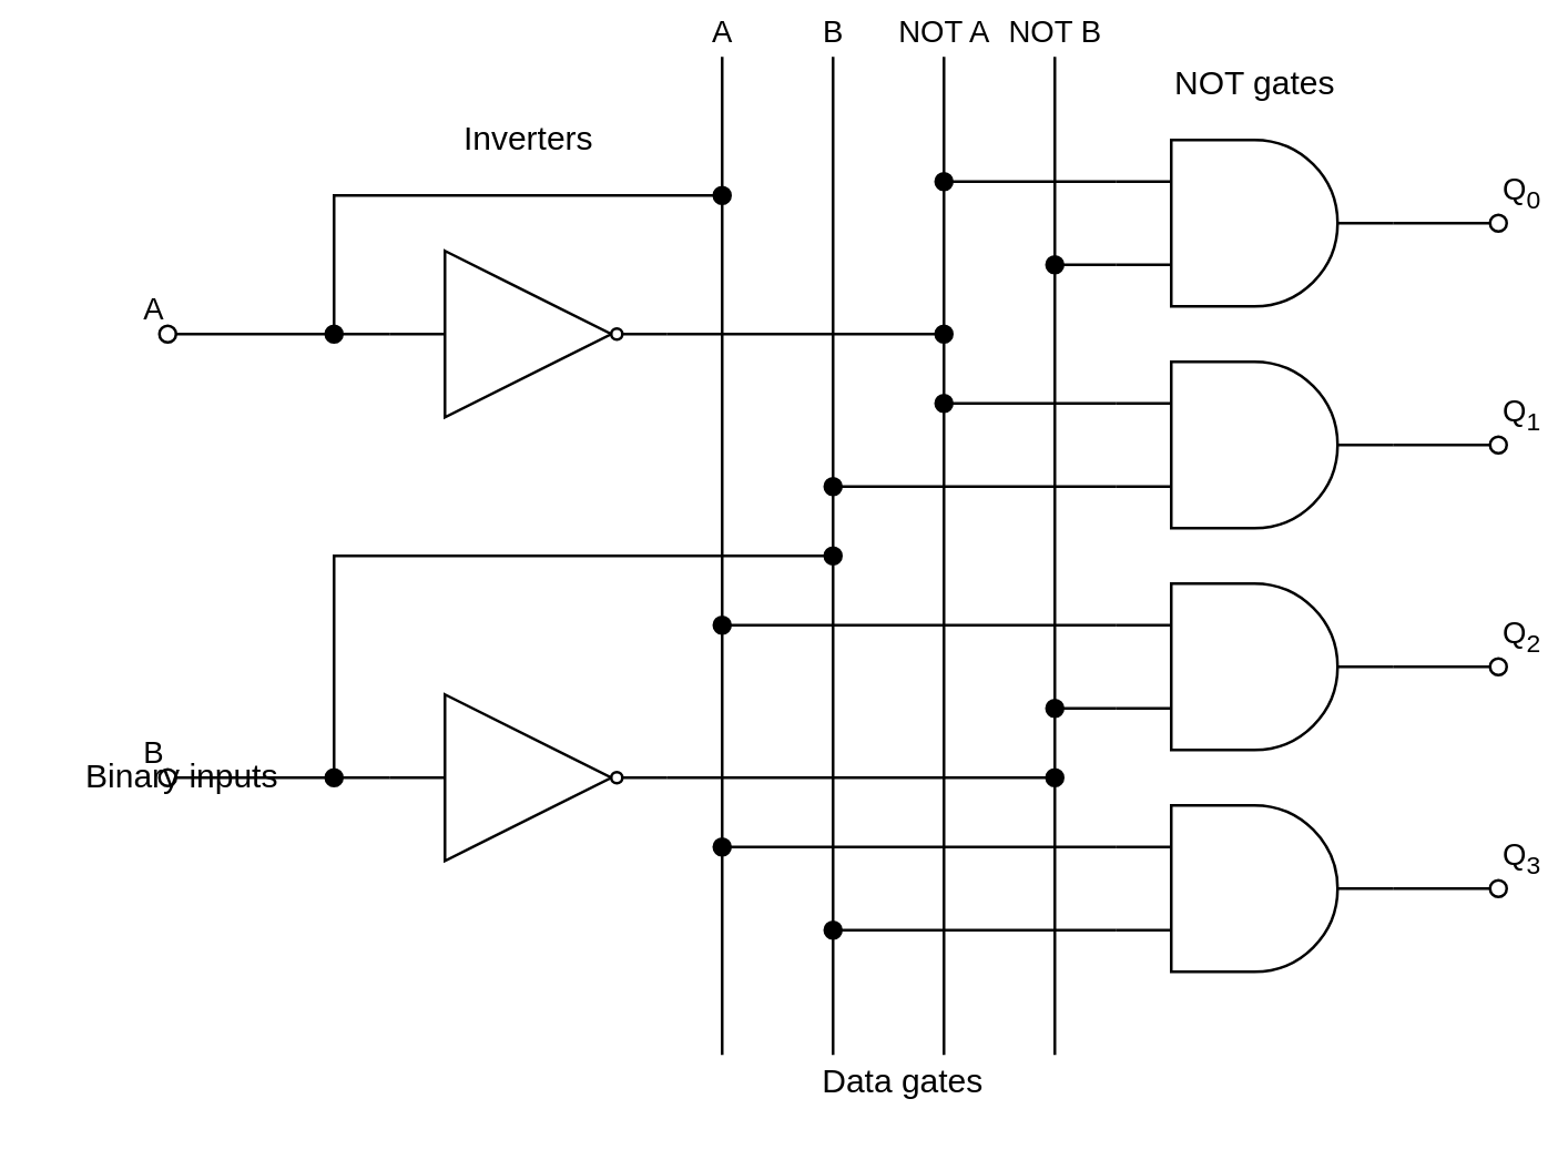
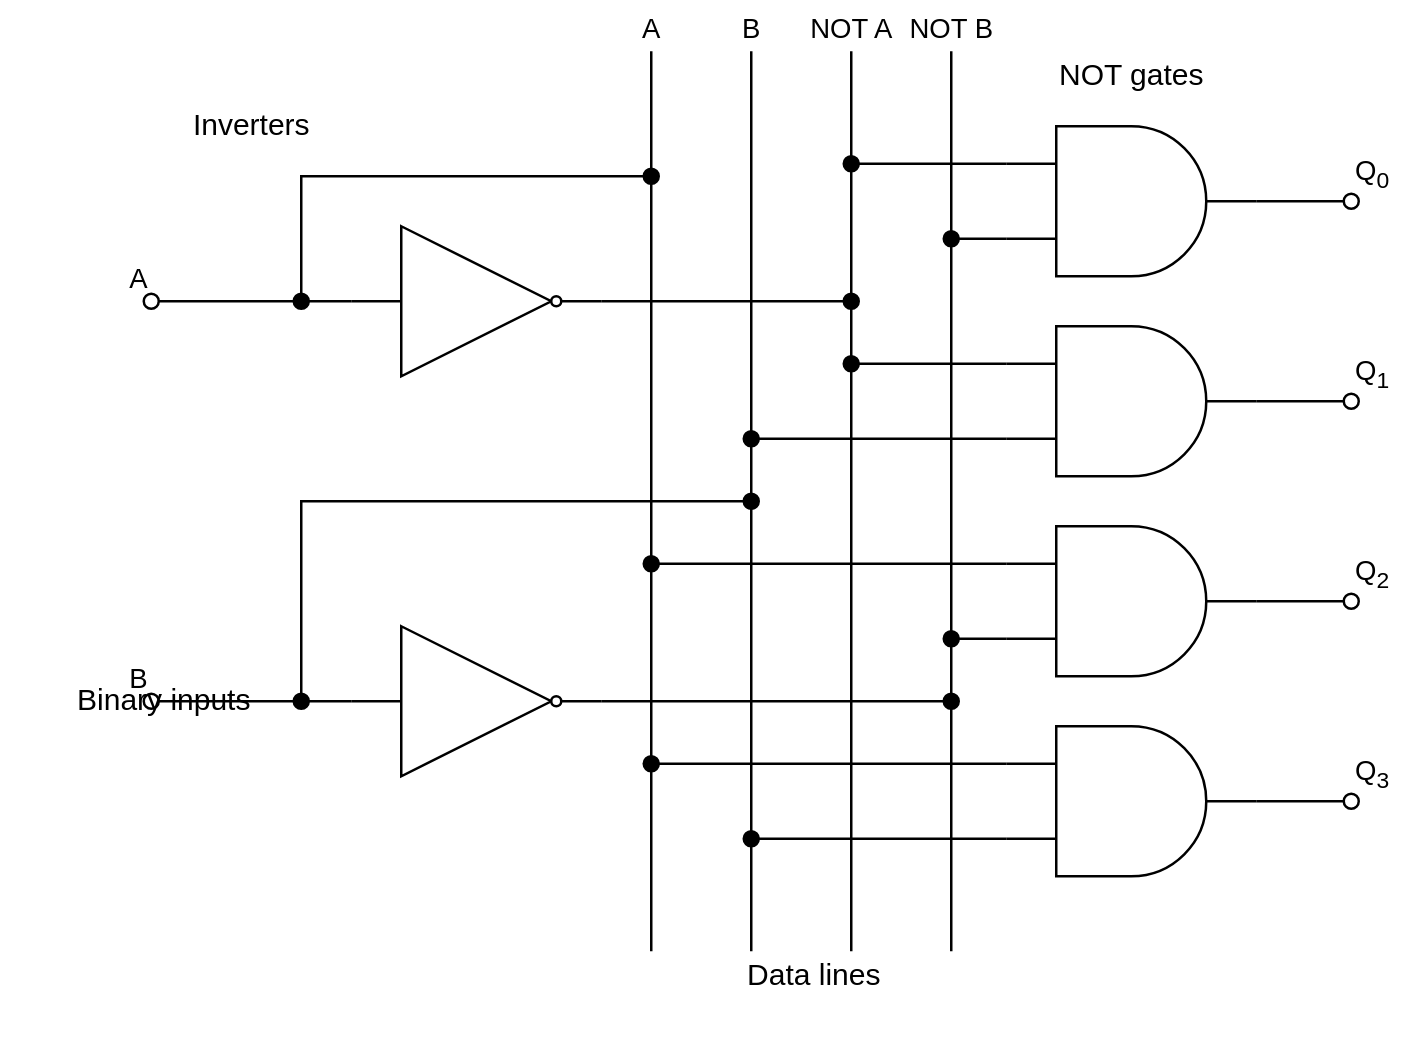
- <mxCell id="31" value="Inverters" style="text;html=1;align=center;verticalAlign=middle;resizable=0;points=[];autosize=1;" vertex="1" parent="1"><mxGeometry x="160" y="40" width="60" height="20" as="geometry" /></mxCell>
+ <mxCell id="31" value="Inverters" style="text;html=1;align=center;verticalAlign=middle;resizable=0;points=[];autosize=1;" vertex="1" parent="1"><mxGeometry x="70" y="40" width="60" height="20" as="geometry" /></mxCell>
- <mxCell id="33" value="Data gates" style="text;html=1;align=center;verticalAlign=middle;resizable=0;points=[];autosize=1;" vertex="1" parent="1"><mxGeometry x="290" y="380" width="70" height="20" as="geometry" /></mxCell>
+ <mxCell id="33" value="Data lines" style="text;html=1;align=center;verticalAlign=middle;resizable=0;points=[];autosize=1;" vertex="1" parent="1"><mxGeometry x="290" y="380" width="70" height="20" as="geometry" /></mxCell>
